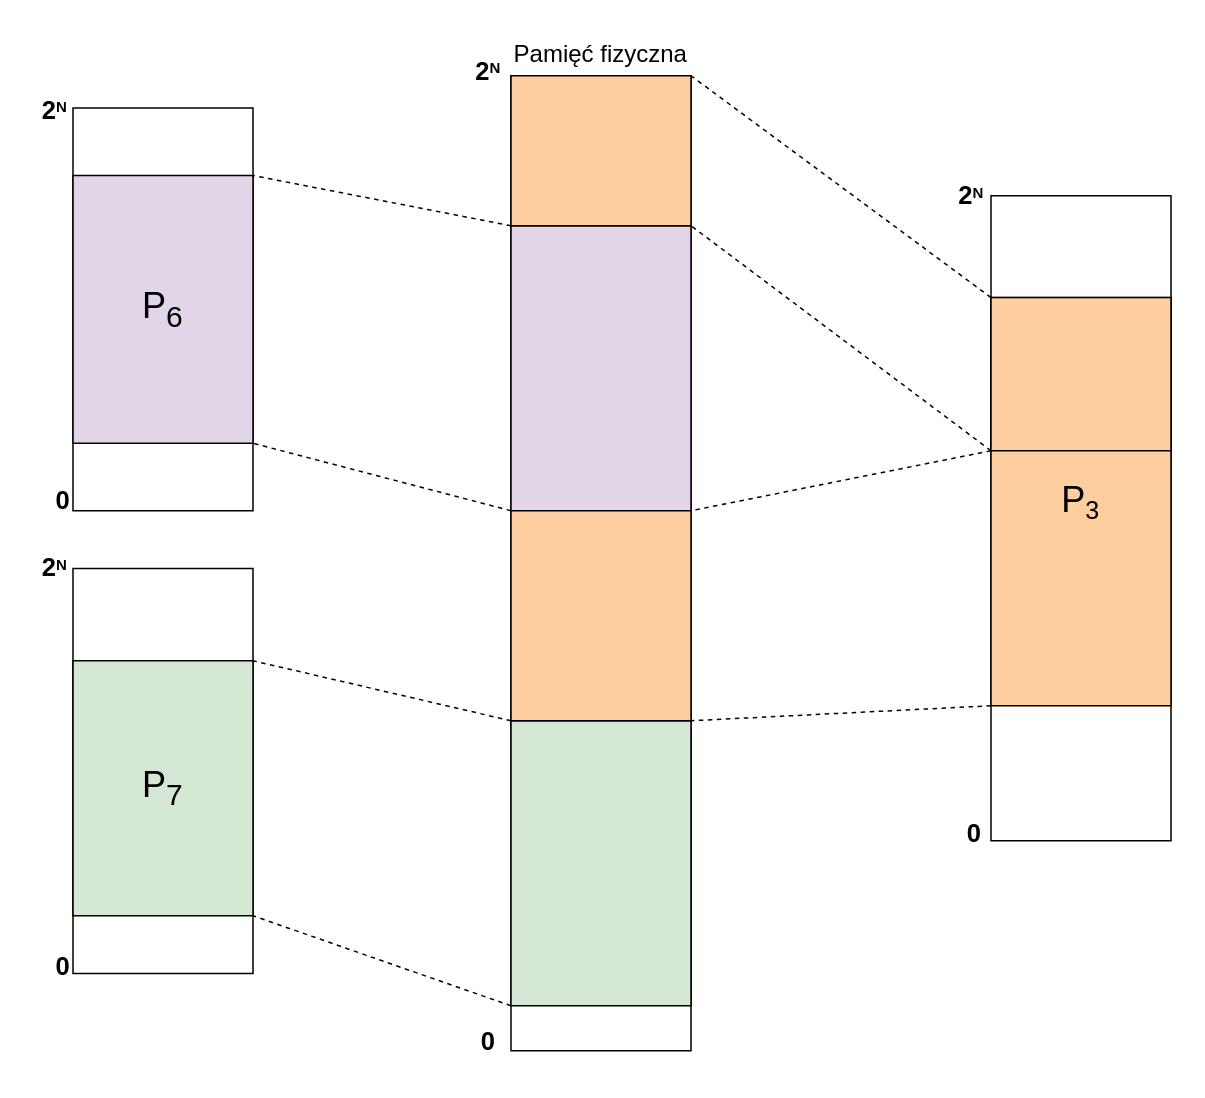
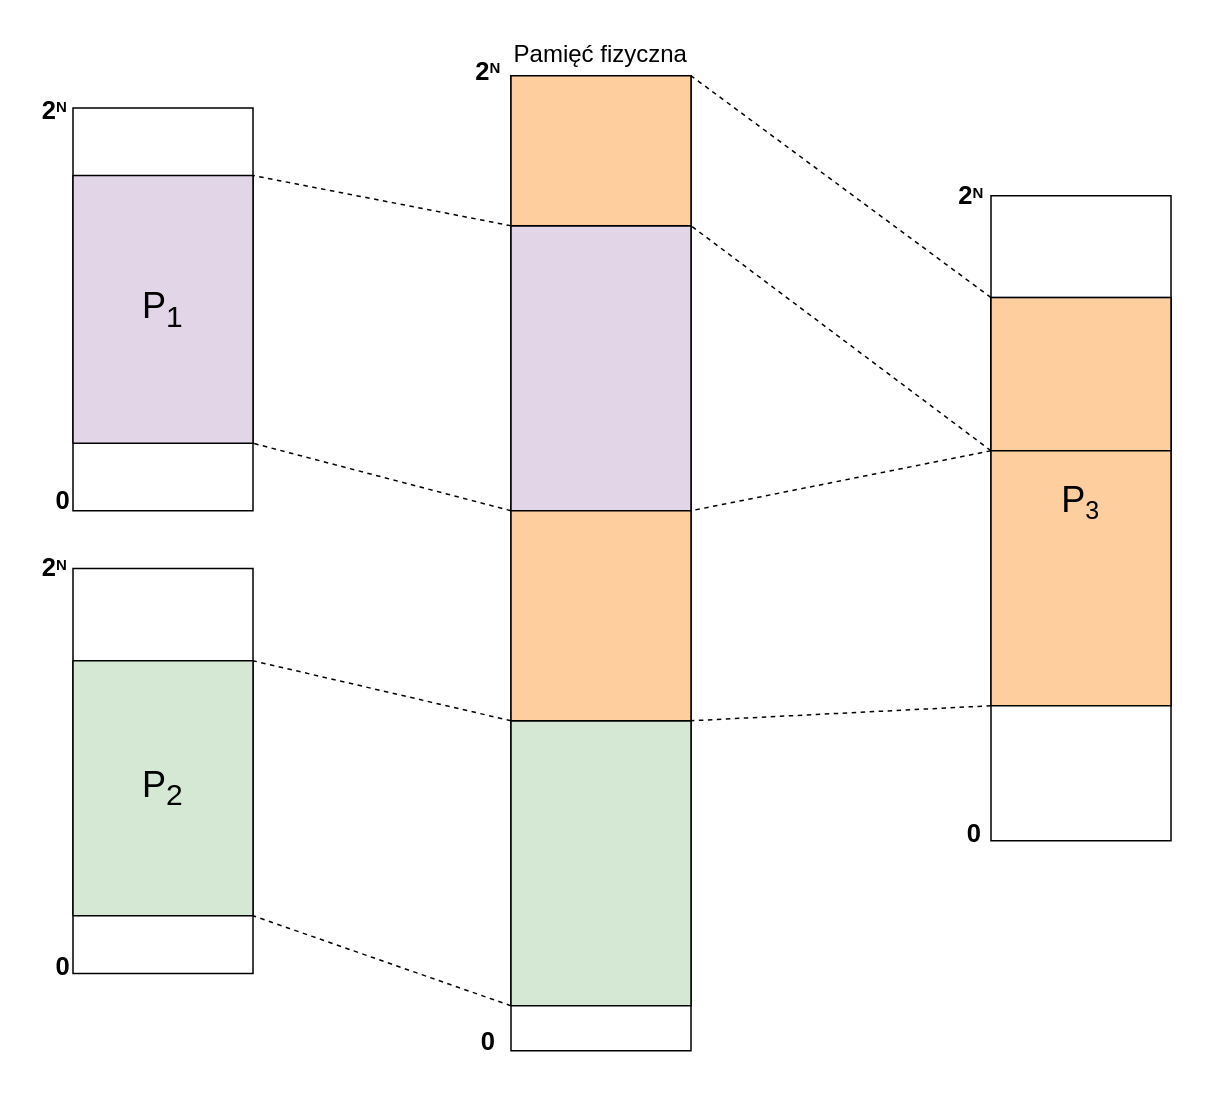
- <mxCell id="8" value="&lt;font style=&quot;font-size: 24px;&quot;&gt;P&lt;sub&gt;6&lt;/sub&gt;&lt;/font&gt;" style="rounded=0;whiteSpace=wrap;html=1;fillColor=#E1D5E7;fillStyle=auto;gradientColor=none;strokeWidth=1;" parent="1" vertex="1"><mxGeometry x="48" y="116.5" width="120" height="178.5" as="geometry" /></mxCell>
+ <mxCell id="8" value="&lt;font style=&quot;font-size: 24px;&quot;&gt;P&lt;sub&gt;1&lt;/sub&gt;&lt;/font&gt;" style="rounded=0;whiteSpace=wrap;html=1;fillColor=#E1D5E7;fillStyle=auto;gradientColor=none;strokeWidth=1;" parent="1" vertex="1"><mxGeometry x="48" y="116.5" width="120" height="178.5" as="geometry" /></mxCell>
- <mxCell id="19" value="&lt;font style=&quot;font-size: 24px;&quot;&gt;P&lt;sub&gt;7&lt;/sub&gt;&lt;/font&gt;" style="rounded=0;whiteSpace=wrap;html=1;fillColor=#D5E8D4;strokeWidth=1;" parent="1" vertex="1"><mxGeometry x="48" y="440" width="120" height="170" as="geometry" /></mxCell>
+ <mxCell id="19" value="&lt;font style=&quot;font-size: 24px;&quot;&gt;P&lt;sub&gt;2&lt;/sub&gt;&lt;/font&gt;" style="rounded=0;whiteSpace=wrap;html=1;fillColor=#D5E8D4;strokeWidth=1;" parent="1" vertex="1"><mxGeometry x="48" y="440" width="120" height="170" as="geometry" /></mxCell>
